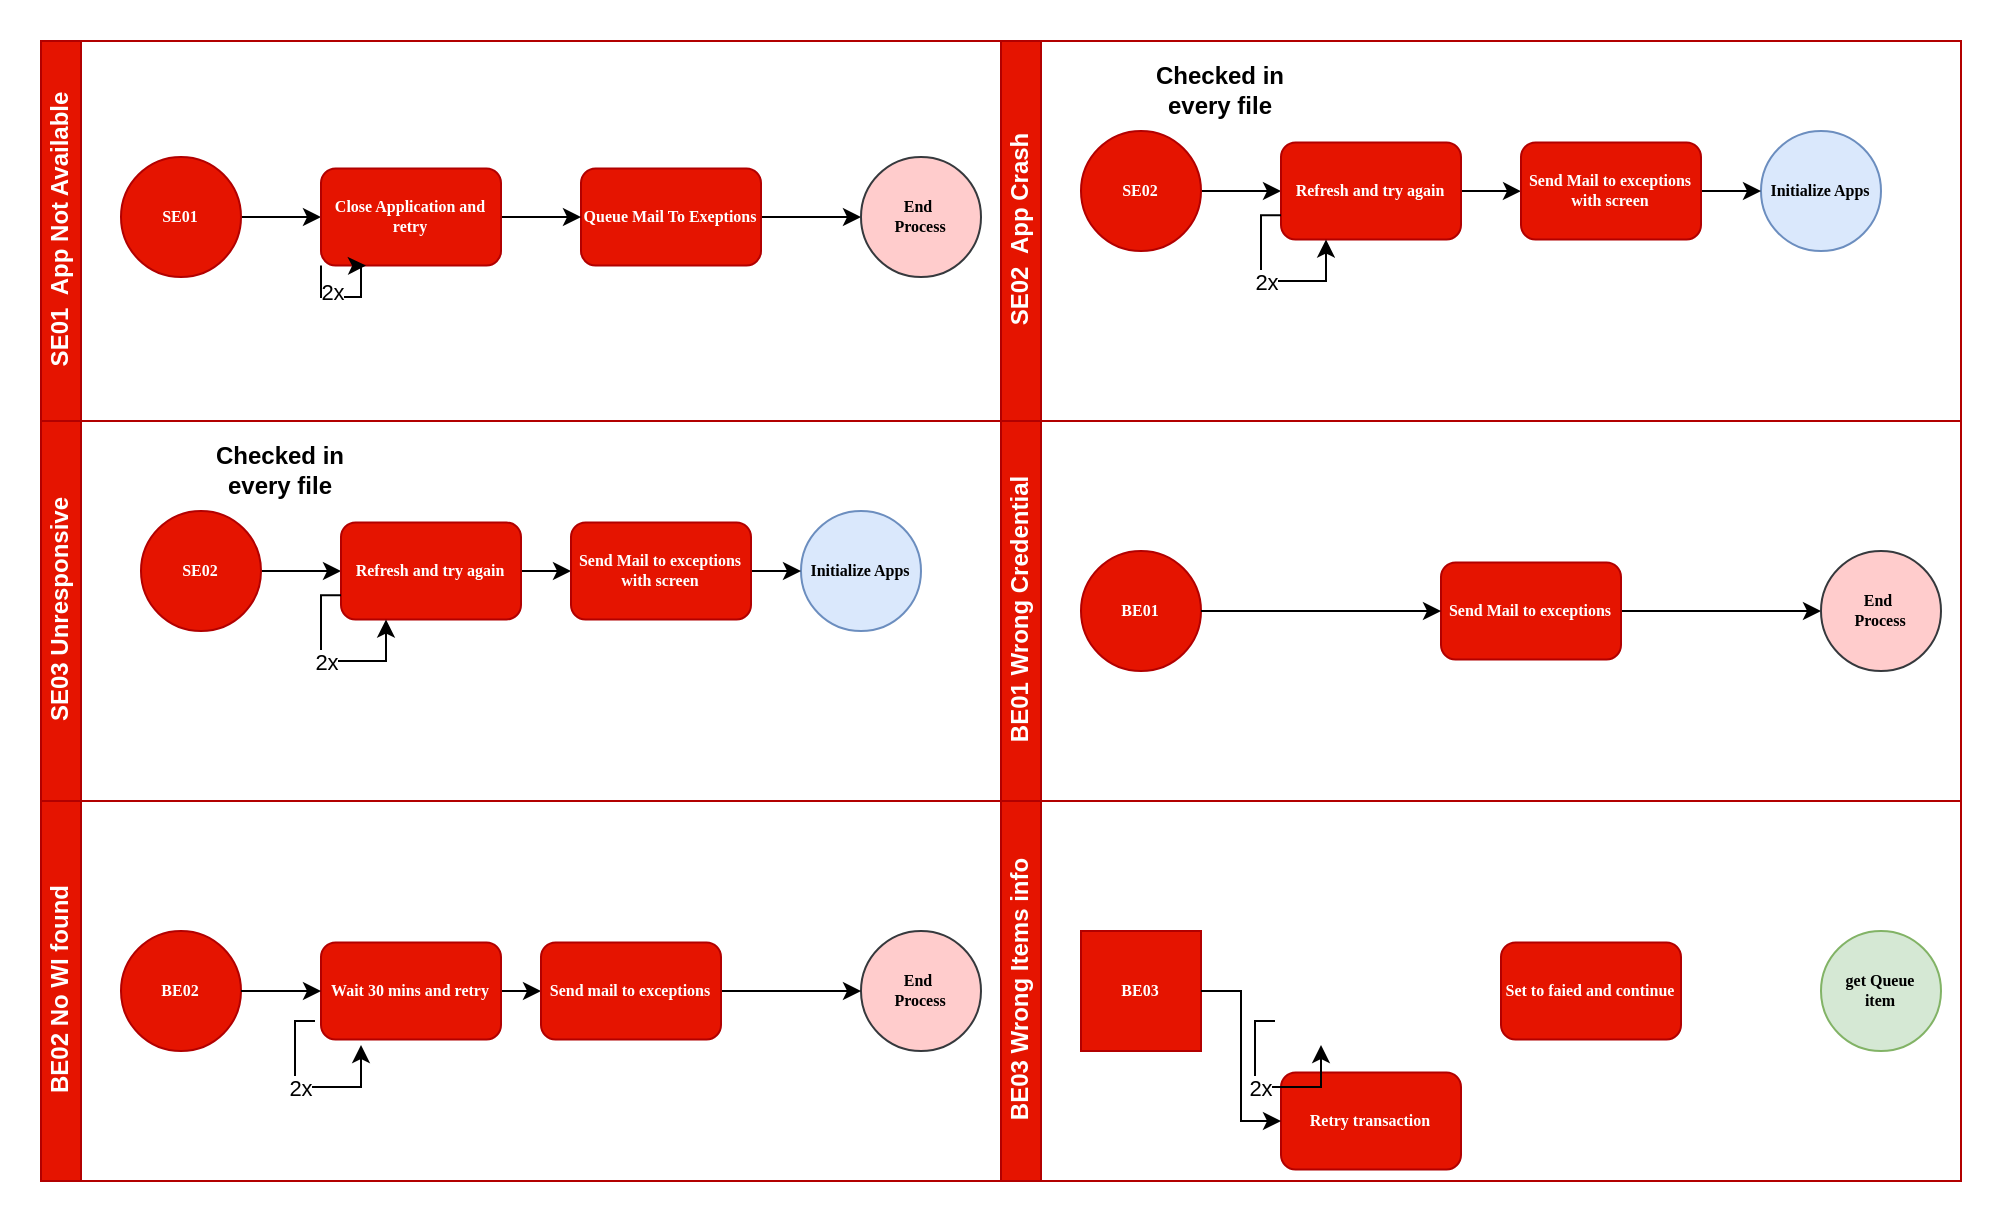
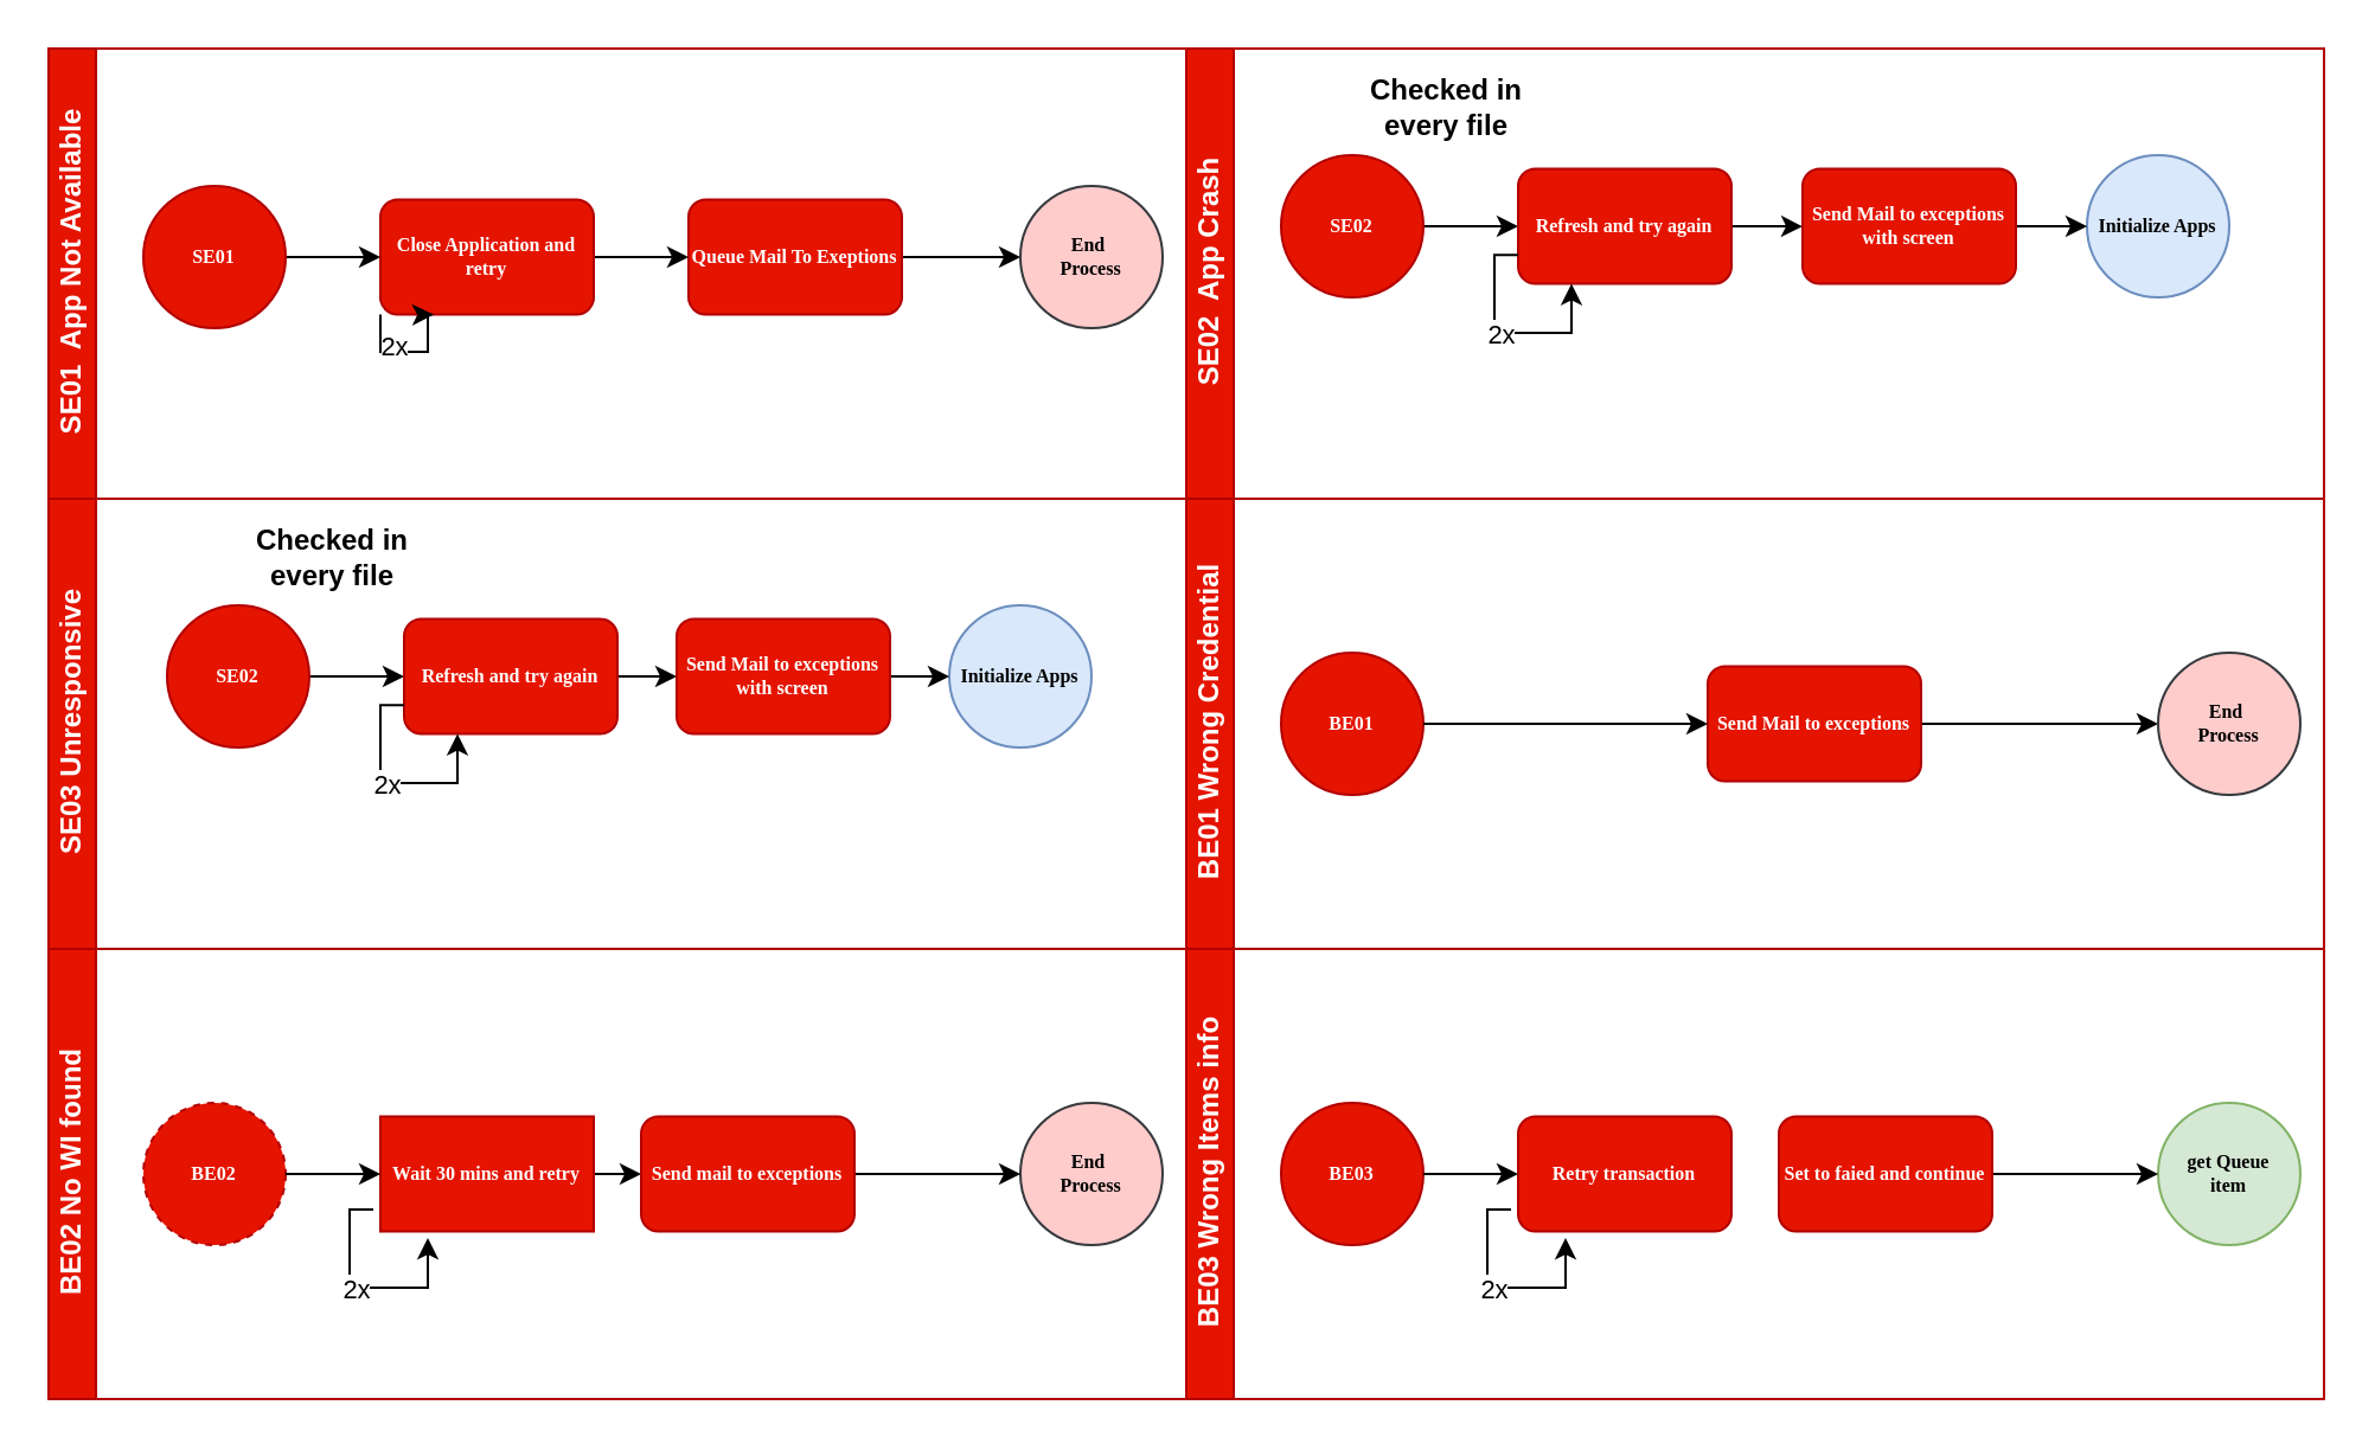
- <mxCell id="41" value="BE02" style="ellipse;whiteSpace=wrap;html=1;rounded=0;shadow=0;labelBackgroundColor=none;strokeWidth=1;fontFamily=Verdana;fontSize=8;align=center;fillColor=#e51400;strokeColor=#B20000;fontStyle=1;fontColor=#ffffff;" vertex="1" parent="40"><mxGeometry x="40" y="65" width="60" height="60" as="geometry" /></mxCell>
+ <mxCell id="41" value="BE02" style="ellipse;whiteSpace=wrap;html=1;rounded=0;shadow=0;labelBackgroundColor=none;strokeWidth=1;fontFamily=Verdana;fontSize=8;align=center;fillColor=#e51400;strokeColor=#B20000;fontStyle=1;fontColor=#ffffff;dashed=1;" vertex="1" parent="40"><mxGeometry x="40" y="65" width="60" height="60" as="geometry" /></mxCell>
- <mxCell id="43" value="Wait 30 mins and retry" style="rounded=1;whiteSpace=wrap;html=1;shadow=0;labelBackgroundColor=none;strokeWidth=1;fontFamily=Verdana;fontSize=8;align=center;fillColor=#e51400;strokeColor=#B20000;fontStyle=1;fontColor=#ffffff;" vertex="1" parent="40"><mxGeometry x="140" y="70.75" width="90" height="48.5" as="geometry" /></mxCell>
+ <mxCell id="43" value="Wait 30 mins and retry" style="whiteSpace=wrap;html=1;shadow=0;labelBackgroundColor=none;strokeWidth=1;fontFamily=Verdana;fontSize=8;align=center;fillColor=#e51400;strokeColor=#B20000;fontStyle=1;fontColor=#ffffff;rounded=0;" vertex="1" parent="40"><mxGeometry x="140" y="70.75" width="90" height="48.5" as="geometry" /></mxCell>
- <mxCell id="51" value="BE03" style="whiteSpace=wrap;html=1;shadow=0;labelBackgroundColor=none;strokeWidth=1;fontFamily=Verdana;fontSize=8;align=center;fillColor=#e51400;strokeColor=#B20000;fontStyle=1;fontColor=#ffffff;rounded=0;" vertex="1" parent="50"><mxGeometry x="40" y="65" width="60" height="60" as="geometry" /></mxCell>
+ <mxCell id="51" value="BE03" style="ellipse;whiteSpace=wrap;html=1;rounded=0;shadow=0;labelBackgroundColor=none;strokeWidth=1;fontFamily=Verdana;fontSize=8;align=center;fillColor=#e51400;strokeColor=#B20000;fontStyle=1;fontColor=#ffffff;" vertex="1" parent="50"><mxGeometry x="40" y="65" width="60" height="60" as="geometry" /></mxCell>
+ <mxCell id="57" style="edgeStyle=orthogonalEdgeStyle;rounded=0;orthogonalLoop=1;jettySize=auto;html=1;exitX=1;exitY=0.5;exitDx=0;exitDy=0;entryX=0;entryY=0.5;entryDx=0;entryDy=0;" edge="1" parent="50" source="58" target="53"><mxGeometry relative="1" as="geometry" /></mxCell>
- <mxCell id="52" value="Retry transaction" style="rounded=1;whiteSpace=wrap;html=1;shadow=0;labelBackgroundColor=none;strokeWidth=1;fontFamily=Verdana;fontSize=8;align=center;fillColor=#e51400;strokeColor=#B20000;fontStyle=1;fontColor=#ffffff;" vertex="1" parent="50"><mxGeometry x="140" y="135.75" width="90" height="48.5" as="geometry" /></mxCell>
+ <mxCell id="52" value="Retry transaction" style="rounded=1;whiteSpace=wrap;html=1;shadow=0;labelBackgroundColor=none;strokeWidth=1;fontFamily=Verdana;fontSize=8;align=center;fillColor=#e51400;strokeColor=#B20000;fontStyle=1;fontColor=#ffffff;" vertex="1" parent="50"><mxGeometry x="140" y="70.75" width="90" height="48.5" as="geometry" /></mxCell>
